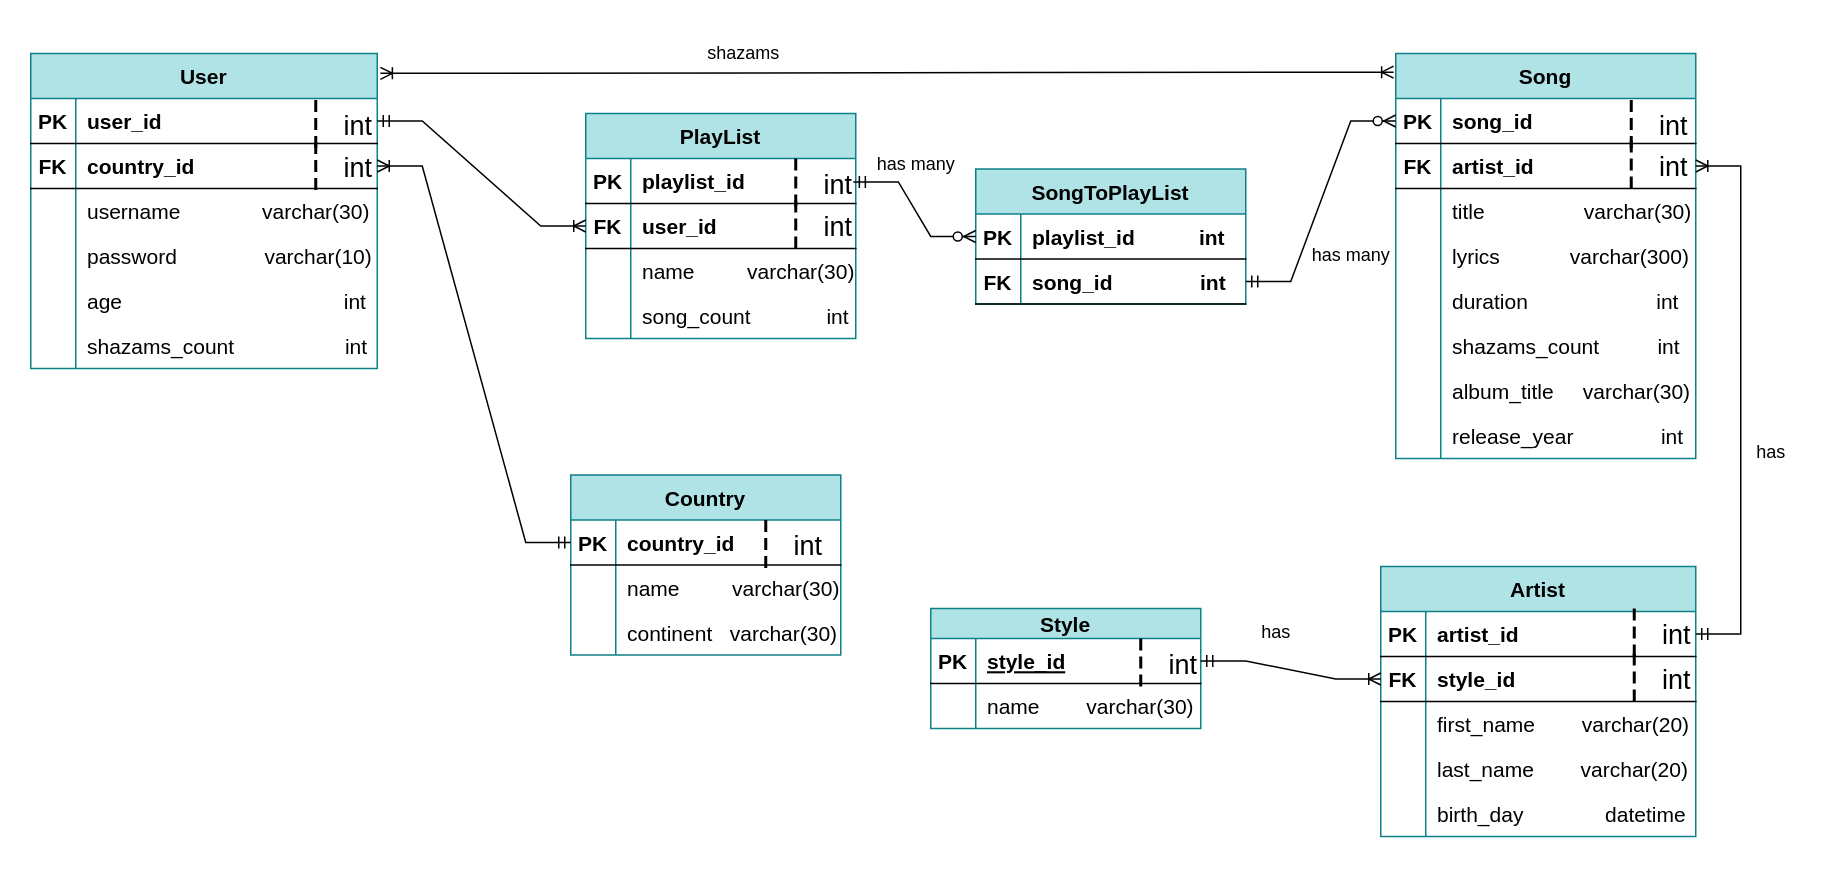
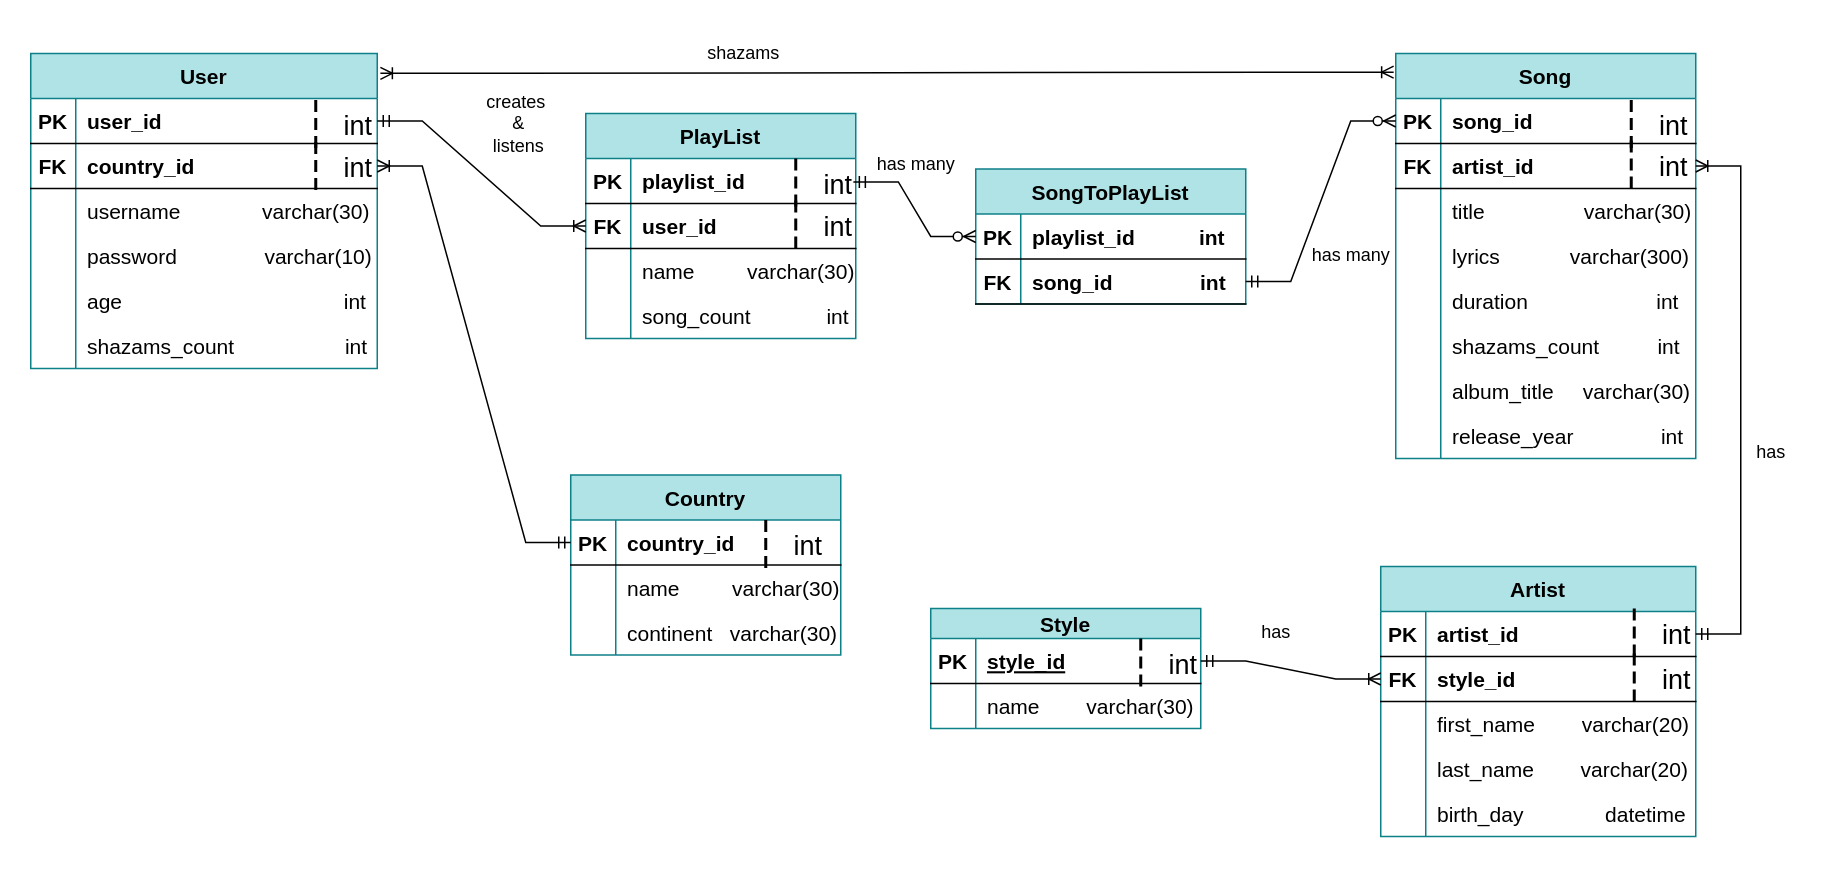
+ <mxCell id="96" value="creates&amp;nbsp;&lt;br&gt;&amp;amp; &lt;br&gt;listens" style="text;html=1;align=center;verticalAlign=middle;resizable=0;points=[];autosize=1;strokeColor=none;fillColor=none;" parent="1" vertex="1"><mxGeometry x="310" y="52" width="70" height="60" as="geometry" /></mxCell>
